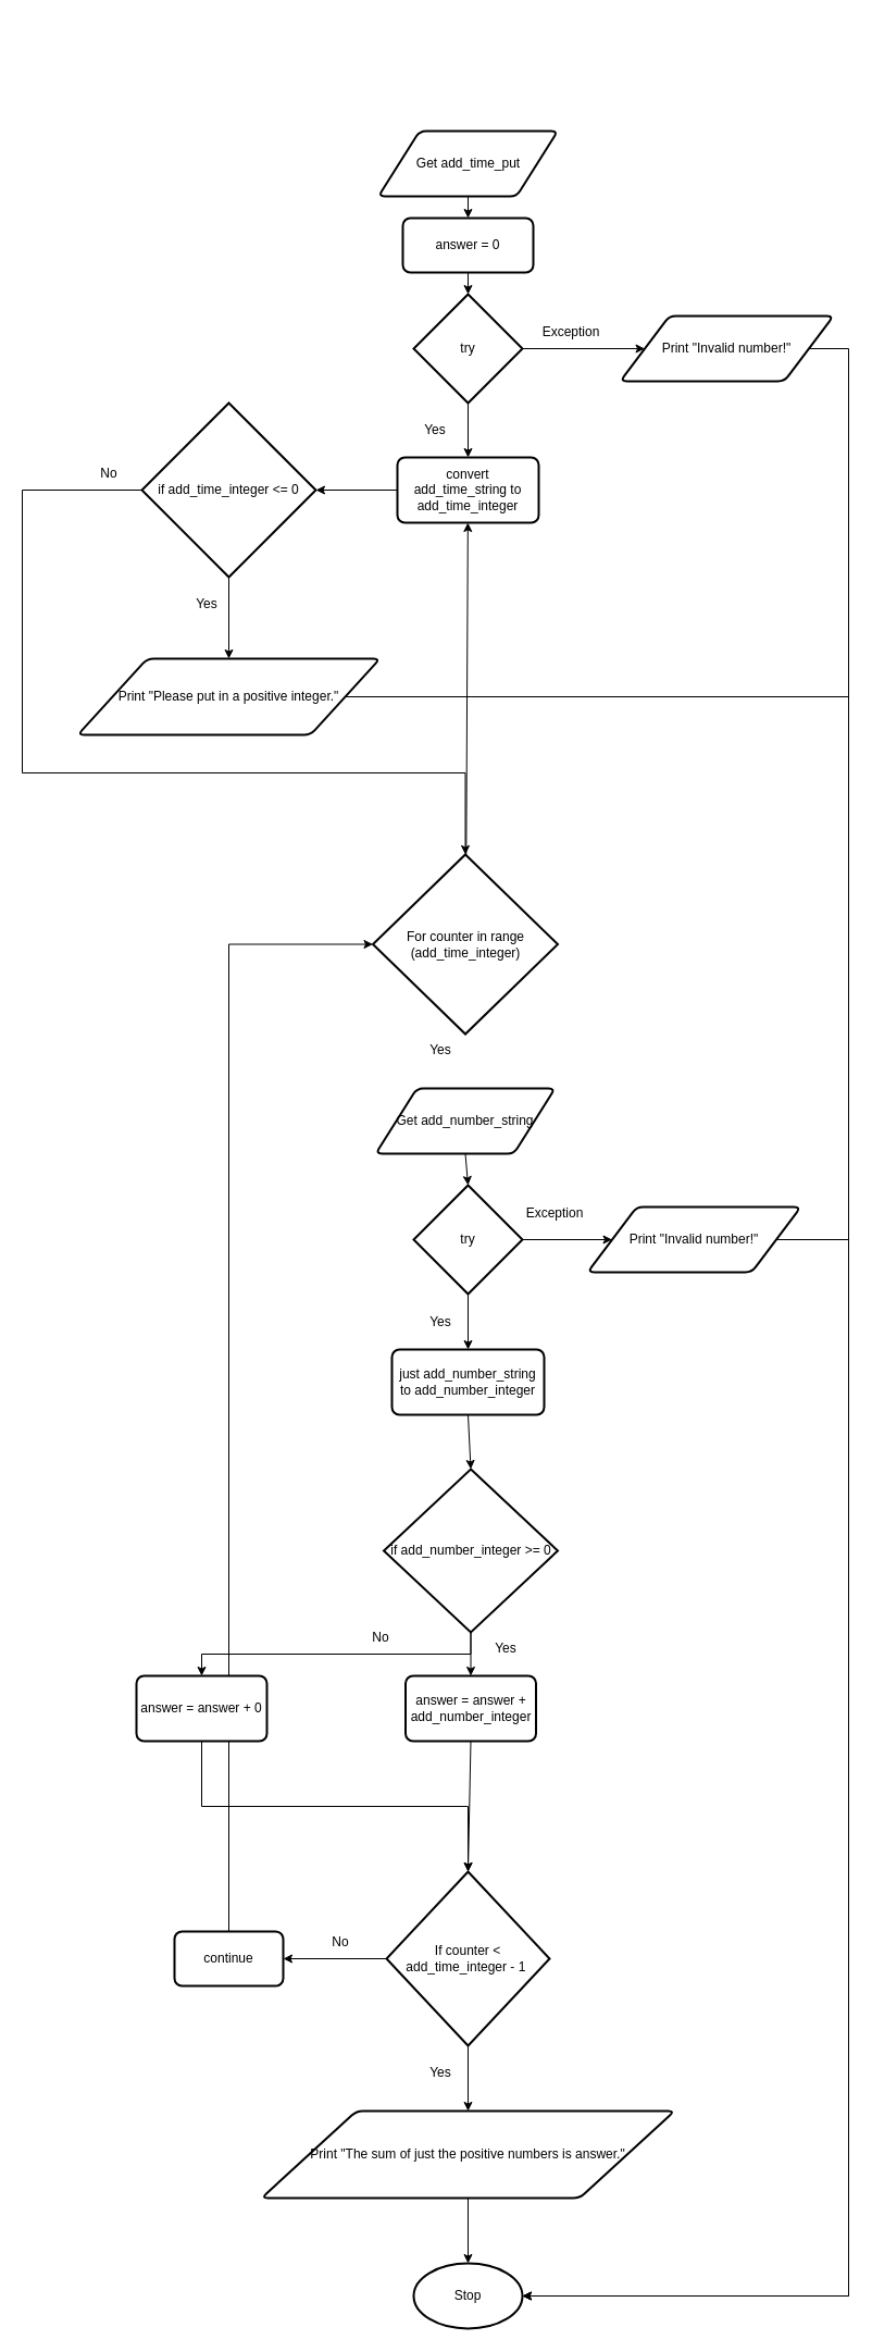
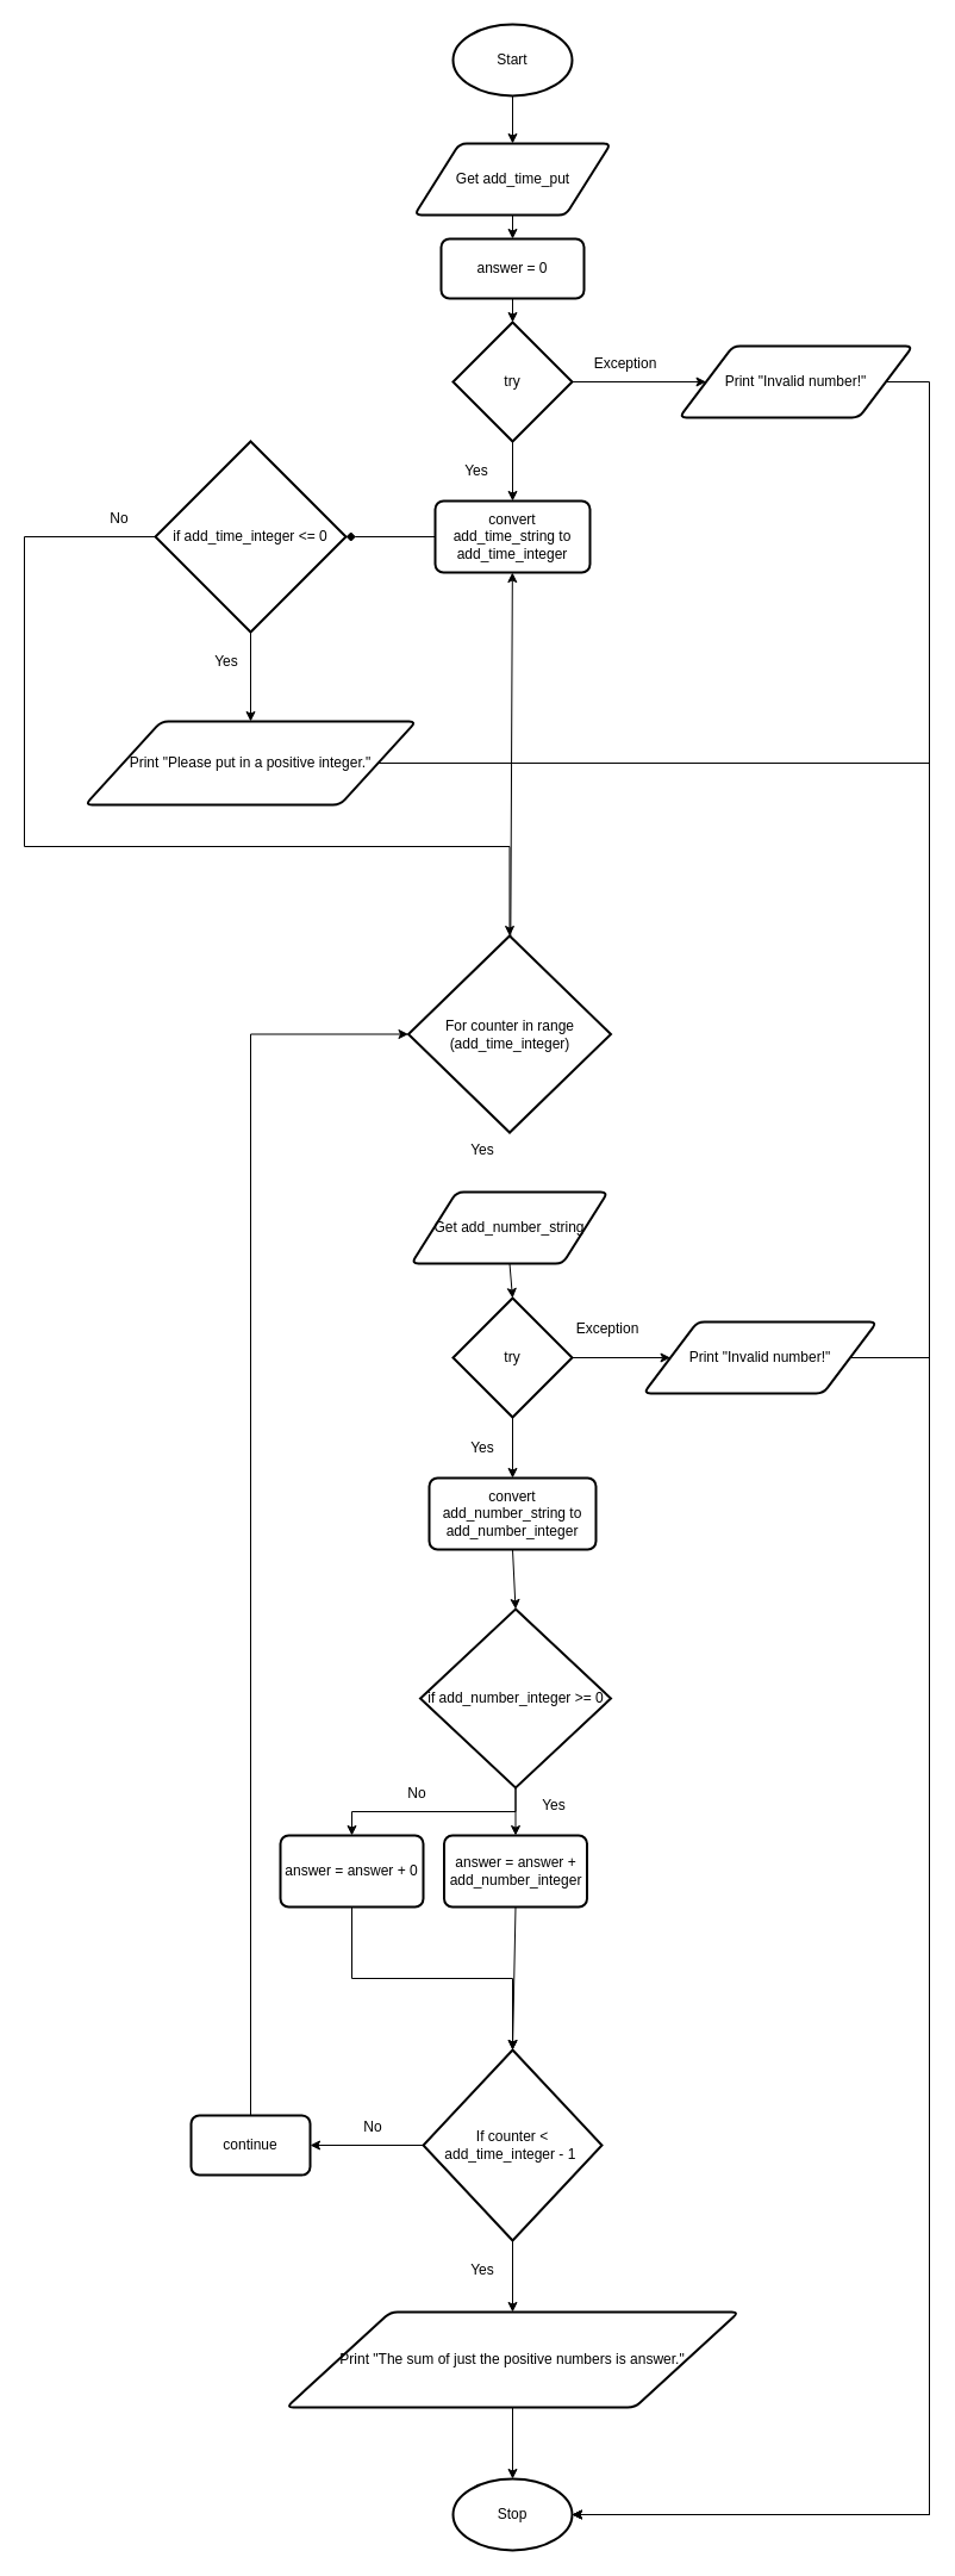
+ <mxCell id="3" value="Start" style="strokeWidth=2;html=1;shape=mxgraph.flowchart.start_1;whiteSpace=wrap;" parent="1" vertex="1"><mxGeometry x="380" width="100" height="60" as="geometry" y="20" /></mxCell>
+ <mxCell id="2" style="edgeStyle=none;html=1;exitX=0.5;exitY=1;exitDx=0;exitDy=0;exitPerimeter=0;entryX=0.5;entryY=0;entryDx=0;entryDy=0;" parent="1" source="3" target="5" edge="1"><mxGeometry relative="1" as="geometry" /></mxCell>
- <mxCell id="11" style="edgeStyle=orthogonalEdgeStyle;rounded=0;html=1;exitX=0;exitY=0.5;exitDx=0;exitDy=0;entryX=1;entryY=0.5;entryDx=0;entryDy=0;entryPerimeter=0;" parent="1" source="12" target="43" edge="1"><mxGeometry relative="1" as="geometry" /></mxCell>
+ <mxCell id="11" style="edgeStyle=orthogonalEdgeStyle;rounded=0;html=1;exitX=0;exitY=0.5;exitDx=0;exitDy=0;entryX=1;entryY=0.5;entryDx=0;entryDy=0;entryPerimeter=0;endArrow=diamond;" parent="1" source="12" target="43" edge="1"><mxGeometry relative="1" as="geometry" /></mxCell>
- <mxCell id="26" value="just add_number_string to add_number_integer" style="rounded=1;whiteSpace=wrap;html=1;absoluteArcSize=1;arcSize=14;strokeWidth=2;" parent="1" vertex="1"><mxGeometry x="360" y="1240" width="140" height="60" as="geometry" /></mxCell>
+ <mxCell id="26" value="convert add_number_string to add_number_integer" style="rounded=1;whiteSpace=wrap;html=1;absoluteArcSize=1;arcSize=14;strokeWidth=2;" parent="1" vertex="1"><mxGeometry x="360" y="1240" width="140" height="60" as="geometry" /></mxCell>
- <mxCell id="53" value="answer = answer + 0" style="rounded=1;whiteSpace=wrap;html=1;absoluteArcSize=1;arcSize=14;strokeWidth=2;" vertex="1" parent="1"><mxGeometry x="125" y="1540" width="120" height="60" as="geometry" /></mxCell>
+ <mxCell id="53" value="answer = answer + 0" style="rounded=1;whiteSpace=wrap;html=1;absoluteArcSize=1;arcSize=14;strokeWidth=2;" vertex="1" parent="1"><mxGeometry x="235" y="1540" width="120" height="60" as="geometry" /></mxCell>
